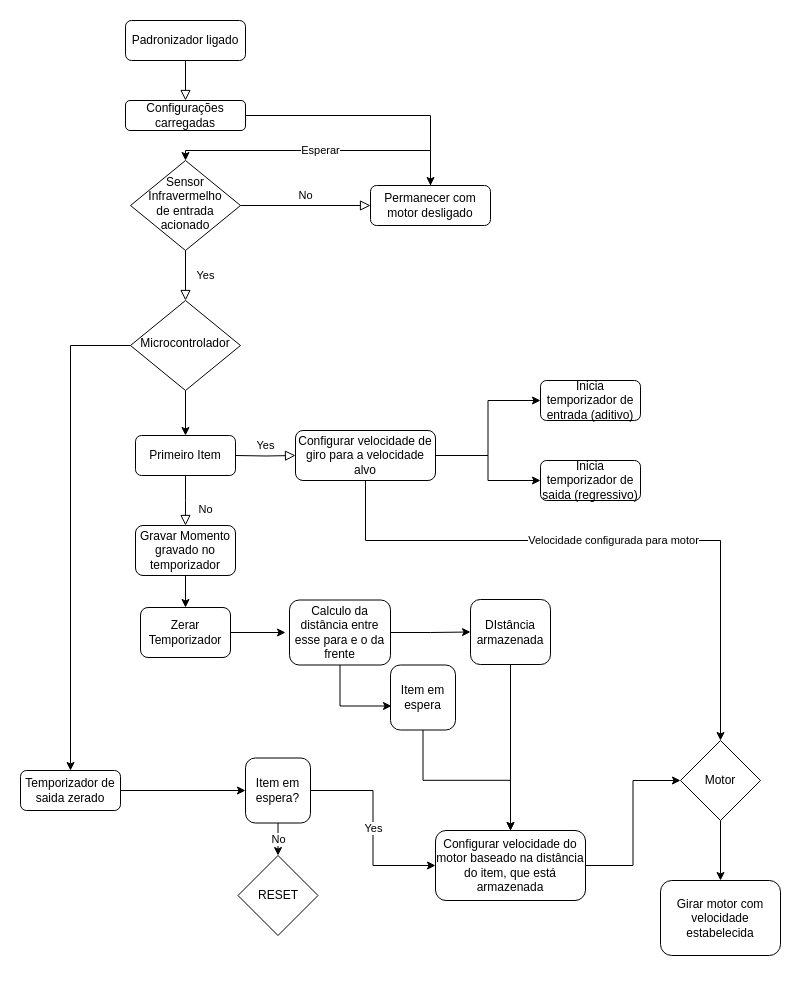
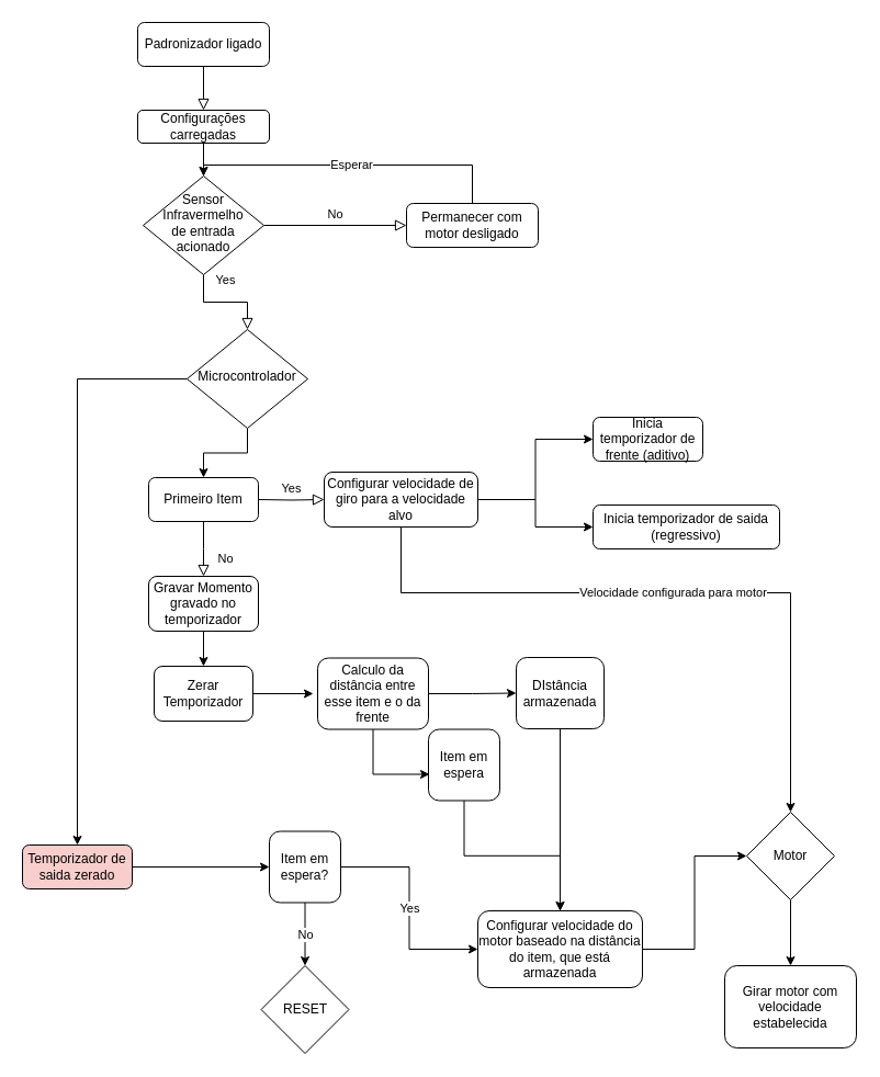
- <mxCell id="14" style="edgeStyle=orthogonalEdgeStyle;rounded=0;orthogonalLoop=1;jettySize=auto;html=1;" edge="1" parent="1" source="15" target="8"><mxGeometry relative="1" as="geometry" /></mxCell>
+ <mxCell id="14" style="edgeStyle=orthogonalEdgeStyle;rounded=0;orthogonalLoop=1;jettySize=auto;html=1;entryX=0.5;entryY=0;entryDx=0;entryDy=0;" edge="1" parent="1" source="15" target="6"><mxGeometry relative="1" as="geometry" /></mxCell>
- <mxCell id="24" value="Microcontrolador" style="rhombus;whiteSpace=wrap;html=1;shadow=0;fontFamily=Helvetica;fontSize=12;align=center;strokeWidth=1;spacing=6;spacingTop=-4;" vertex="1" parent="1"><mxGeometry x="130" y="300" width="110" height="90" as="geometry" /></mxCell>
+ <mxCell id="24" value="Microcontrolador" style="rhombus;whiteSpace=wrap;html=1;shadow=0;fontFamily=Helvetica;fontSize=12;align=center;strokeWidth=1;spacing=6;spacingTop=-4;" vertex="1" parent="1"><mxGeometry x="170" y="300" width="110" height="90" as="geometry" /></mxCell>
- <mxCell id="19" value="Inicia temporizador de entrada (aditivo)" style="rounded=1;whiteSpace=wrap;html=1;" vertex="1" parent="1"><mxGeometry x="540" y="380" width="100" height="40" as="geometry" /></mxCell>
+ <mxCell id="19" value="Inicia temporizador de frente (aditivo)" style="rounded=1;whiteSpace=wrap;html=1;" vertex="1" parent="1"><mxGeometry x="540" y="380" width="100" height="40" as="geometry" /></mxCell>
- <mxCell id="32" value="Inicia temporizador de saida (regressivo)" style="rounded=1;whiteSpace=wrap;html=1;" vertex="1" parent="1"><mxGeometry x="540" y="460" width="100" height="40" as="geometry" /></mxCell>
+ <mxCell id="32" value="Inicia temporizador de saida (regressivo)" style="rounded=1;whiteSpace=wrap;html=1;" vertex="1" parent="1"><mxGeometry x="540" y="460" width="170" height="40" as="geometry" /></mxCell>
- <mxCell id="26" value="Calculo da distância entre esse para e o da frente" style="rounded=1;whiteSpace=wrap;html=1;" vertex="1" parent="1"><mxGeometry x="289" y="599.5" width="101" height="65" as="geometry" /></mxCell>
+ <mxCell id="26" value="Calculo da distância entre esse item e o da frente" style="rounded=1;whiteSpace=wrap;html=1;" vertex="1" parent="1"><mxGeometry x="289" y="599.5" width="101" height="65" as="geometry" /></mxCell>
- <mxCell id="34" value="Temporizador de saida zerado" style="rounded=1;whiteSpace=wrap;html=1;" vertex="1" parent="1"><mxGeometry x="20" y="770" width="100" height="40" as="geometry" /></mxCell>
+ <mxCell id="34" value="Temporizador de saida zerado" style="rounded=1;whiteSpace=wrap;html=1;fillColor=#f8cecc;" vertex="1" parent="1"><mxGeometry x="20" y="770" width="100" height="40" as="geometry" /></mxCell>
- <mxCell id="38" value="RESET" style="rhombus;whiteSpace=wrap;html=1;" vertex="1" parent="1"><mxGeometry x="237.5" y="855" width="80" height="80" as="geometry" /></mxCell>
+ <mxCell id="38" value="RESET" style="rhombus;whiteSpace=wrap;html=1;" vertex="1" parent="1"><mxGeometry x="237.5" y="880" width="80" height="80" as="geometry" /></mxCell>
